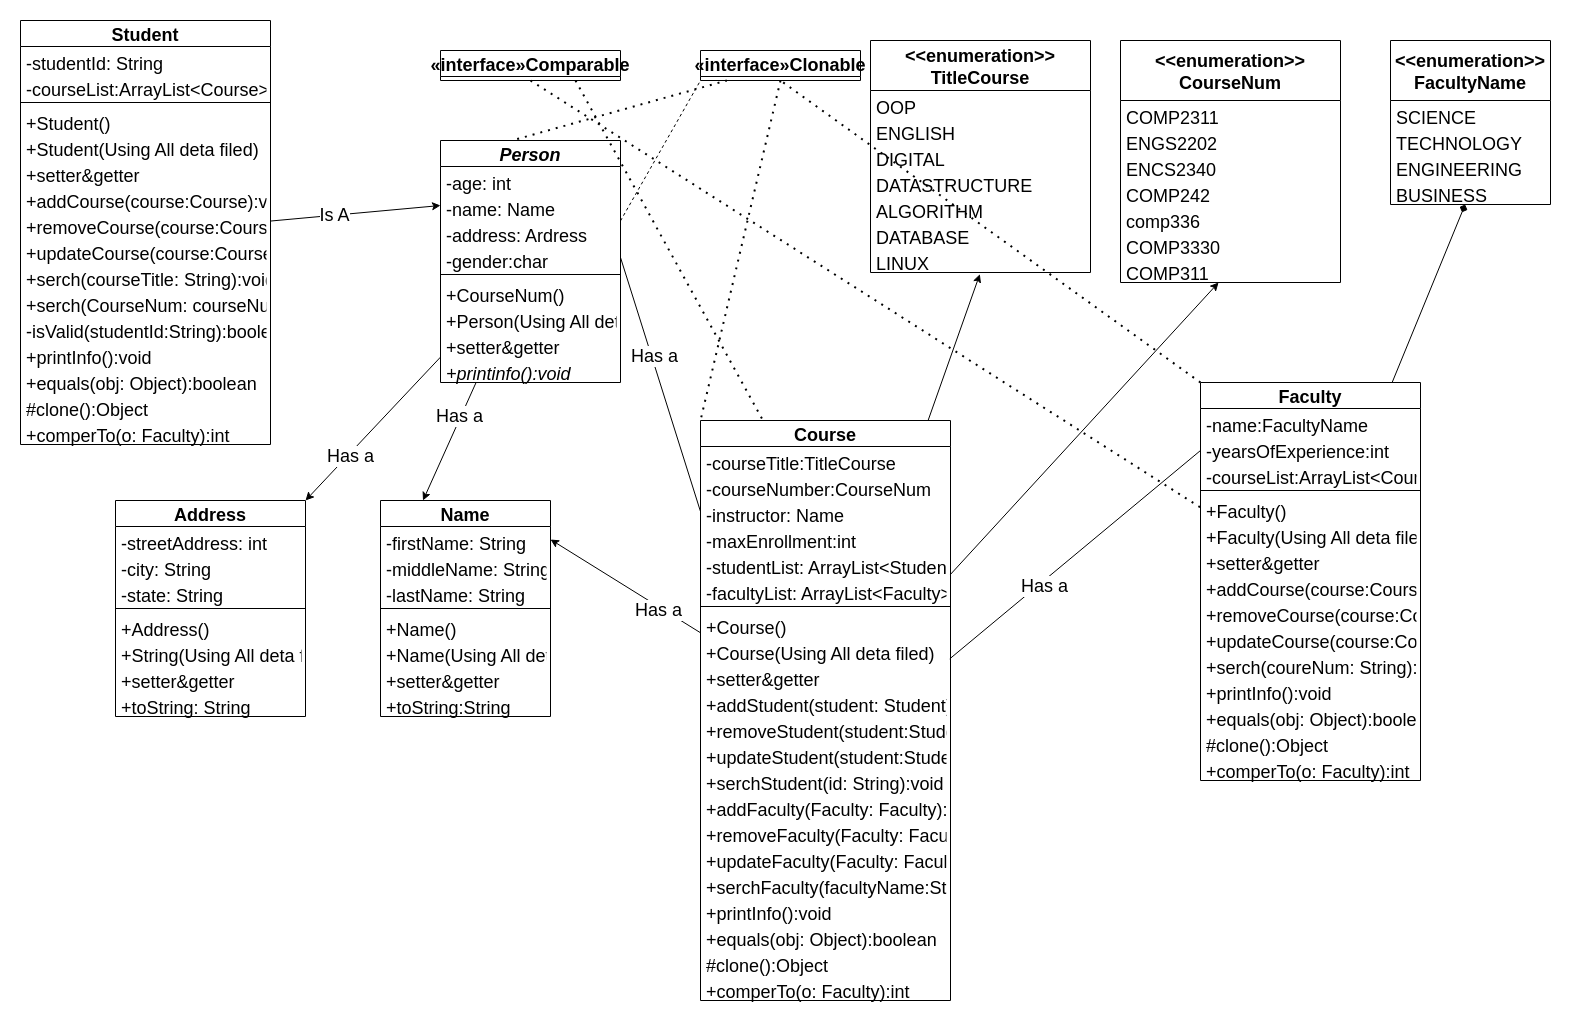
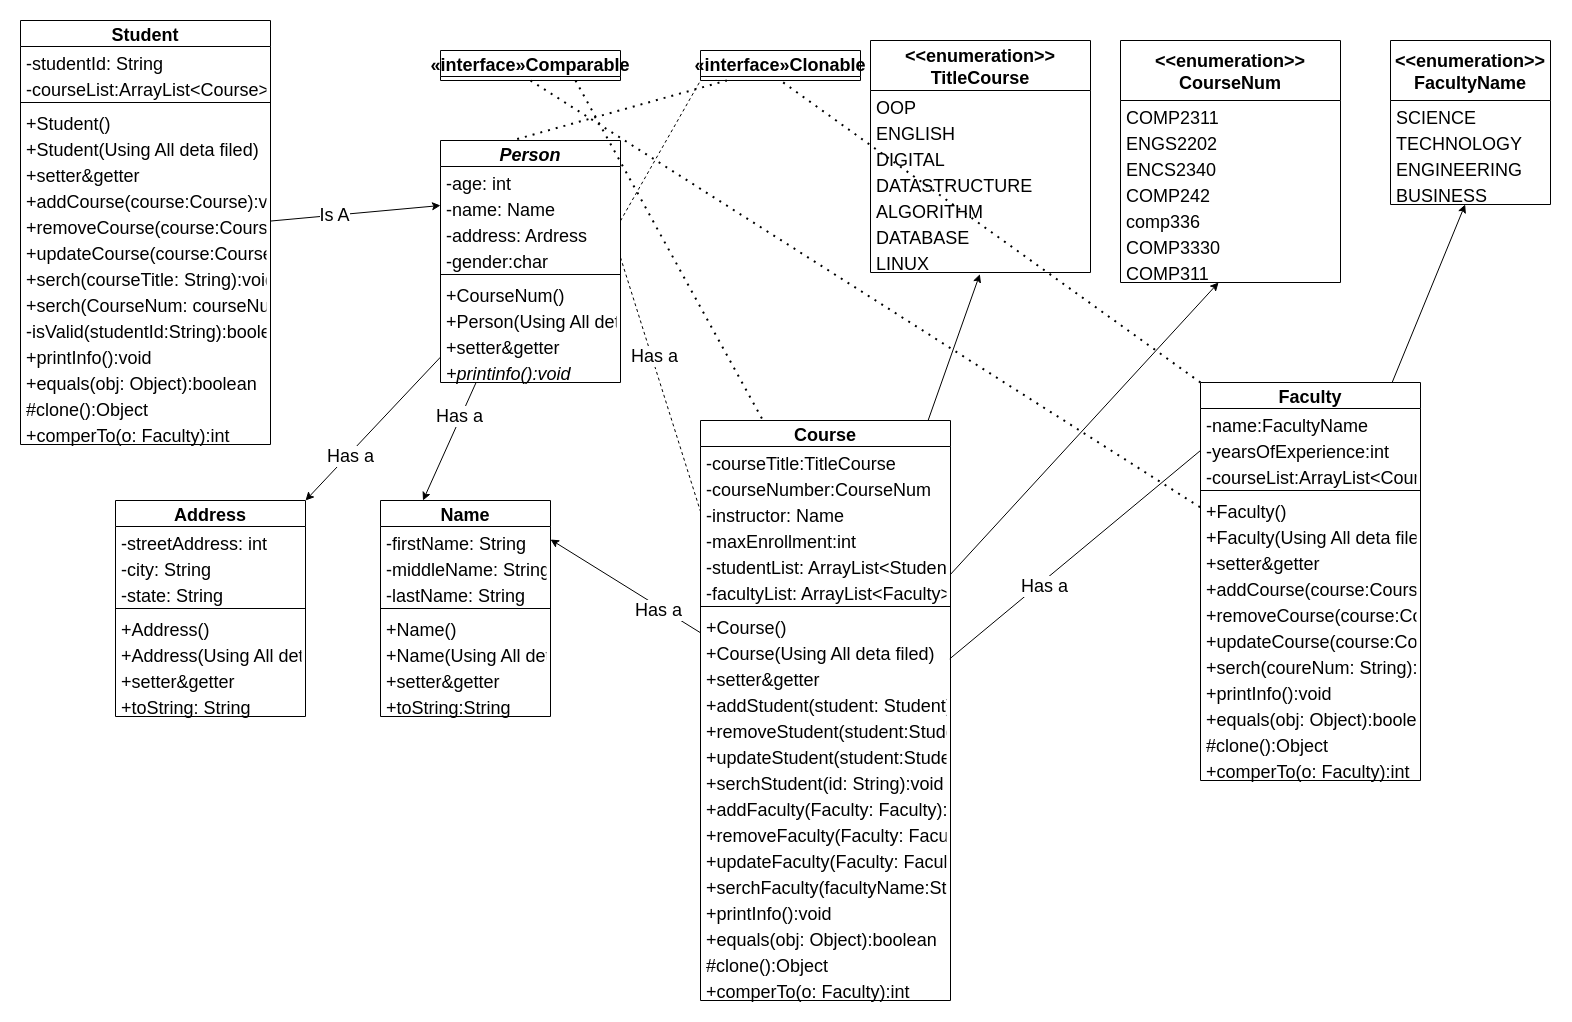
- <mxCell id="34" style="edgeStyle=none;html=1;fontSize=18;endArrow=diamond;" parent="1" source="35" target="55" edge="1"><mxGeometry relative="1" as="geometry" /></mxCell>
+ <mxCell id="34" style="edgeStyle=none;html=1;fontSize=18;" parent="1" source="35" target="55" edge="1"><mxGeometry relative="1" as="geometry" /></mxCell>
- <mxCell id="124" value="" style="endArrow=none;dashed=1;html=1;dashPattern=1 3;strokeWidth=2;fontSize=18;entryX=0;entryY=0;entryDx=0;entryDy=0;exitX=0.5;exitY=1;exitDx=0;exitDy=0;" parent="1" source="123" target="79" edge="1"><mxGeometry width="50" height="50" relative="1" as="geometry"><mxPoint x="690" y="300" as="sourcePoint" /><mxPoint x="740" y="250" as="targetPoint" /></mxGeometry></mxCell>
- <mxCell id="120" value="" style="endArrow=none;html=1;fontSize=18;exitX=1;exitY=0.5;exitDx=0;exitDy=0;entryX=0;entryY=0.5;entryDx=0;entryDy=0;" parent="1" source="10" target="82" edge="1"><mxGeometry width="50" height="50" relative="1" as="geometry"><mxPoint x="680" y="370" as="sourcePoint" /><mxPoint y="320" as="targetPoint" x="730" /></mxGeometry></mxCell>
+ <mxCell id="120" value="" style="endArrow=none;html=1;fontSize=18;exitX=1;exitY=0.5;exitDx=0;exitDy=0;entryX=0;entryY=0.5;entryDx=0;entryDy=0;dashed=1;" parent="1" source="10" target="82" edge="1"><mxGeometry width="50" height="50" relative="1" as="geometry"><mxPoint x="680" y="370" as="sourcePoint" /><mxPoint y="320" as="targetPoint" x="730" /></mxGeometry></mxCell>
- <mxCell id="22" value="+String(Using All deta filed)" style="text;strokeColor=none;fillColor=none;align=left;verticalAlign=top;spacingLeft=4;spacingRight=4;overflow=hidden;rotatable=0;points=[[0,0.5],[1,0.5]];portConstraint=eastwest;fontSize=18;" parent="16" vertex="1"><mxGeometry y="138" width="190" height="26" as="geometry" /></mxCell>
+ <mxCell id="22" value="+Address(Using All deta filed)" style="text;strokeColor=none;fillColor=none;align=left;verticalAlign=top;spacingLeft=4;spacingRight=4;overflow=hidden;rotatable=0;points=[[0,0.5],[1,0.5]];portConstraint=eastwest;fontSize=18;" parent="16" vertex="1"><mxGeometry y="138" width="190" height="26" as="geometry" /></mxCell>
